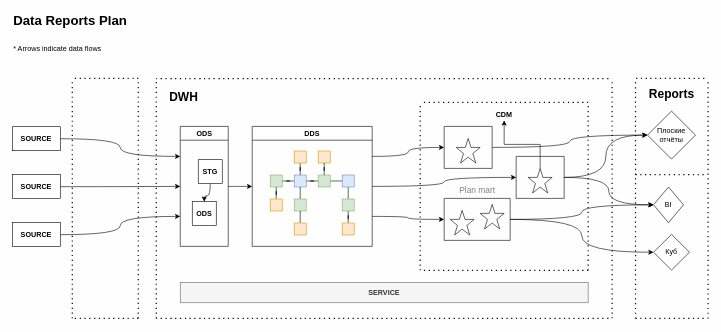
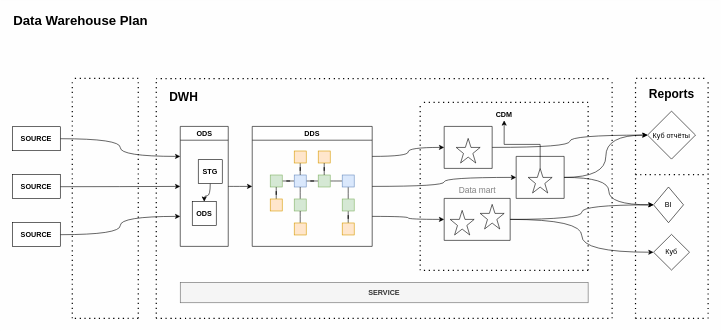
- <mxCell id="64" value="&lt;div class=&quot;srk_jie_guo_html&quot; id=&quot;jieguo_show_0_html&quot;&gt;Data Reports Plan&lt;/div&gt;" style="text;html=1;strokeColor=none;fillColor=none;align=left;verticalAlign=middle;whiteSpace=wrap;fontSize=22;fontStyle=1;rounded=0;" parent="1" vertex="1"><mxGeometry x="20" y="20" width="280" height="30" as="geometry" /></mxCell>
+ <mxCell id="64" value="&lt;div class=&quot;srk_jie_guo_html&quot; id=&quot;jieguo_show_0_html&quot;&gt;Data Warehouse Plan&lt;/div&gt;" style="text;html=1;strokeColor=none;fillColor=none;align=left;verticalAlign=middle;whiteSpace=wrap;fontSize=22;fontStyle=1;rounded=0;" parent="1" vertex="1"><mxGeometry x="20" y="20" width="280" height="30" as="geometry" /></mxCell>
- <mxCell id="65" value="* Arrows indicate data flows" style="text;html=1;strokeColor=none;fillColor=none;align=left;verticalAlign=middle;whiteSpace=wrap;shadow=0;glass=0;rounded=0;" parent="1" vertex="1"><mxGeometry x="20" y="70" width="200" height="20" as="geometry" /></mxCell>
- <mxCell id="68" value="Плоские отчёты" style="rhombus;whiteSpace=wrap;html=1;" parent="1" vertex="1"><mxGeometry x="1079" y="184.5" width="80" height="80" as="geometry" /></mxCell>
+ <mxCell id="68" value="Куб отчёты" style="rhombus;whiteSpace=wrap;html=1;" parent="1" vertex="1"><mxGeometry x="1079" y="184.5" width="80" height="80" as="geometry" /></mxCell>
- <mxCell id="67" value="Plan mart" style="text;html=1;align=center;verticalAlign=middle;resizable=0;points=[];autosize=1;strokeColor=none;fillColor=none;fontSize=14;fontColor=#808080;" parent="1" vertex="1"><mxGeometry x="755" y="300.5" width="80" height="30" as="geometry" /></mxCell>
+ <mxCell id="67" value="Data mart" style="text;html=1;align=center;verticalAlign=middle;resizable=0;points=[];autosize=1;strokeColor=none;fillColor=none;fontSize=14;fontColor=#808080;" parent="1" vertex="1"><mxGeometry x="755" y="300.5" width="80" height="30" as="geometry" /></mxCell>
